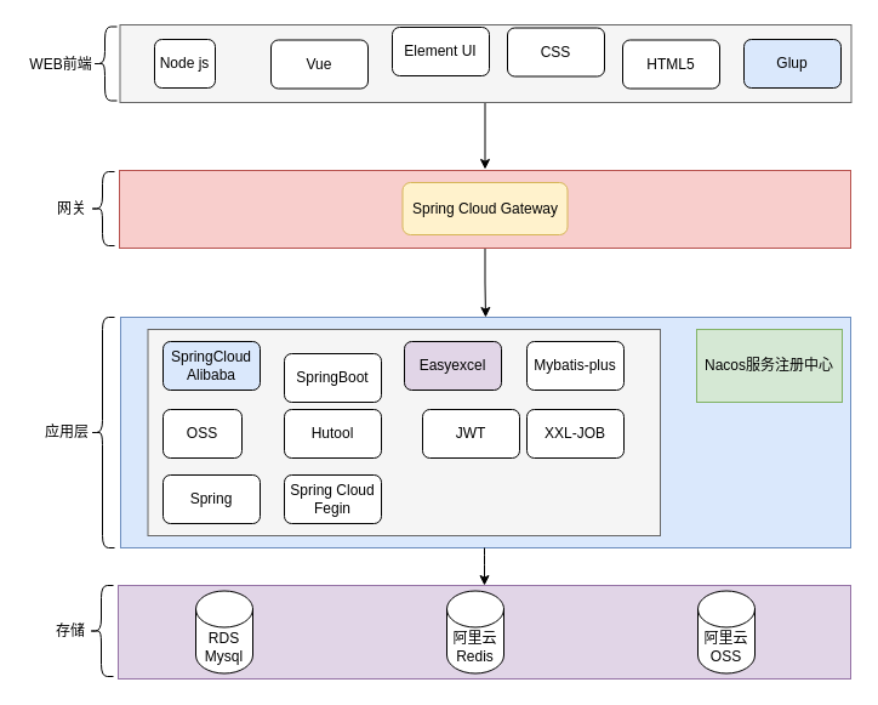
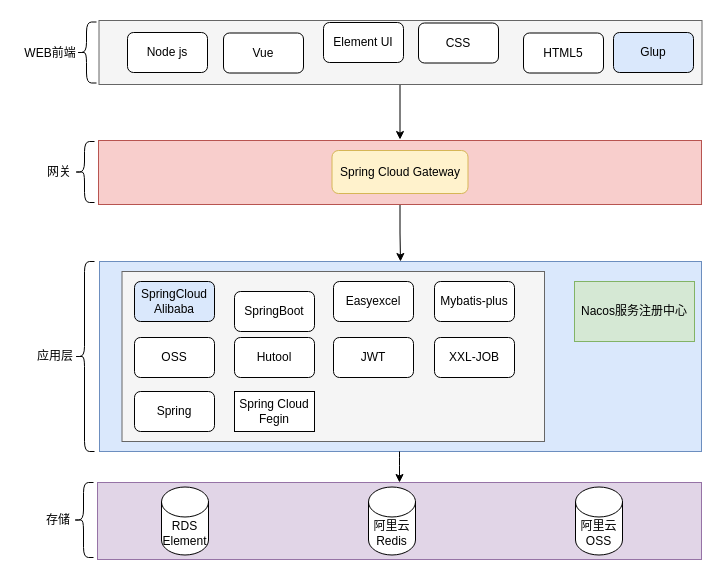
- <mxCell id="35" value="Node js" style="rounded=1;whiteSpace=wrap;html=1;" parent="1" vertex="1"><mxGeometry x="127" y="32" width="50" height="40" as="geometry" /></mxCell>
+ <mxCell id="35" value="Node js" style="rounded=1;whiteSpace=wrap;html=1;" parent="1" vertex="1"><mxGeometry x="127" y="32" width="80" height="40" as="geometry" /></mxCell>
- <mxCell id="34" value="HTML5" style="rounded=1;whiteSpace=wrap;html=1;" parent="1" vertex="1"><mxGeometry x="513" y="32.5" width="80" height="40" as="geometry" /></mxCell>
+ <mxCell id="34" value="HTML5" style="rounded=1;whiteSpace=wrap;html=1;" parent="1" vertex="1"><mxGeometry x="523" y="32.5" width="80" height="40" as="geometry" /></mxCell>
- <mxCell id="12" value="Easyexcel" style="rounded=1;whiteSpace=wrap;html=1;fillColor=#e1d5e7;" parent="1" vertex="1"><mxGeometry x="333" y="281" width="80" height="40" as="geometry" /></mxCell>
+ <mxCell id="12" value="Easyexcel" style="rounded=1;whiteSpace=wrap;html=1;" parent="1" vertex="1"><mxGeometry x="333" y="281" width="80" height="40" as="geometry" /></mxCell>
- <mxCell id="9" value="Nacos服务注册中心" style="rounded=0;whiteSpace=wrap;html=1;fillColor=#d5e8d4;strokeColor=#82b366;" parent="1" vertex="1"><mxGeometry x="574" y="271" width="120" height="60" as="geometry" /></mxCell>
+ <mxCell id="9" value="Nacos服务注册中心" style="rounded=0;whiteSpace=wrap;html=1;fillColor=#d5e8d4;strokeColor=#82b366;" parent="1" vertex="1"><mxGeometry x="574" y="281" width="120" height="60" as="geometry" /></mxCell>
- <mxCell id="14" value="OSS" style="rounded=1;whiteSpace=wrap;html=1;" parent="1" vertex="1"><mxGeometry x="134" y="337" width="65" height="40" as="geometry" /></mxCell>
+ <mxCell id="14" value="OSS" style="rounded=1;whiteSpace=wrap;html=1;" parent="1" vertex="1"><mxGeometry x="134" y="337" width="80" height="40" as="geometry" /></mxCell>
- <mxCell id="16" value="JWT" style="rounded=1;whiteSpace=wrap;html=1;" parent="1" vertex="1"><mxGeometry x="348" y="337" width="80" height="40" as="geometry" /></mxCell>
+ <mxCell id="16" value="JWT" style="rounded=1;whiteSpace=wrap;html=1;" parent="1" vertex="1"><mxGeometry x="333" y="337" width="80" height="40" as="geometry" /></mxCell>
- <mxCell id="38" value="Spring Cloud Fegin" style="rounded=1;whiteSpace=wrap;html=1;" parent="1" vertex="1"><mxGeometry x="234" y="391" width="80" height="40" as="geometry" /></mxCell>
+ <mxCell id="38" value="Spring Cloud Fegin" style="whiteSpace=wrap;html=1;rounded=0;" parent="1" vertex="1"><mxGeometry x="234" y="391" width="80" height="40" as="geometry" /></mxCell>
- <mxCell id="22" value="RDS Mysql" style="shape=cylinder3;whiteSpace=wrap;html=1;boundedLbl=1;backgroundOutline=1;size=15;rounded=0;" parent="1" vertex="1"><mxGeometry x="161" y="486.5" width="47" height="68" as="geometry" /></mxCell>
+ <mxCell id="22" value="RDS Element" style="shape=cylinder3;whiteSpace=wrap;html=1;boundedLbl=1;backgroundOutline=1;size=15;rounded=0;" parent="1" vertex="1"><mxGeometry x="161" y="486.5" width="47" height="68" as="geometry" /></mxCell>
